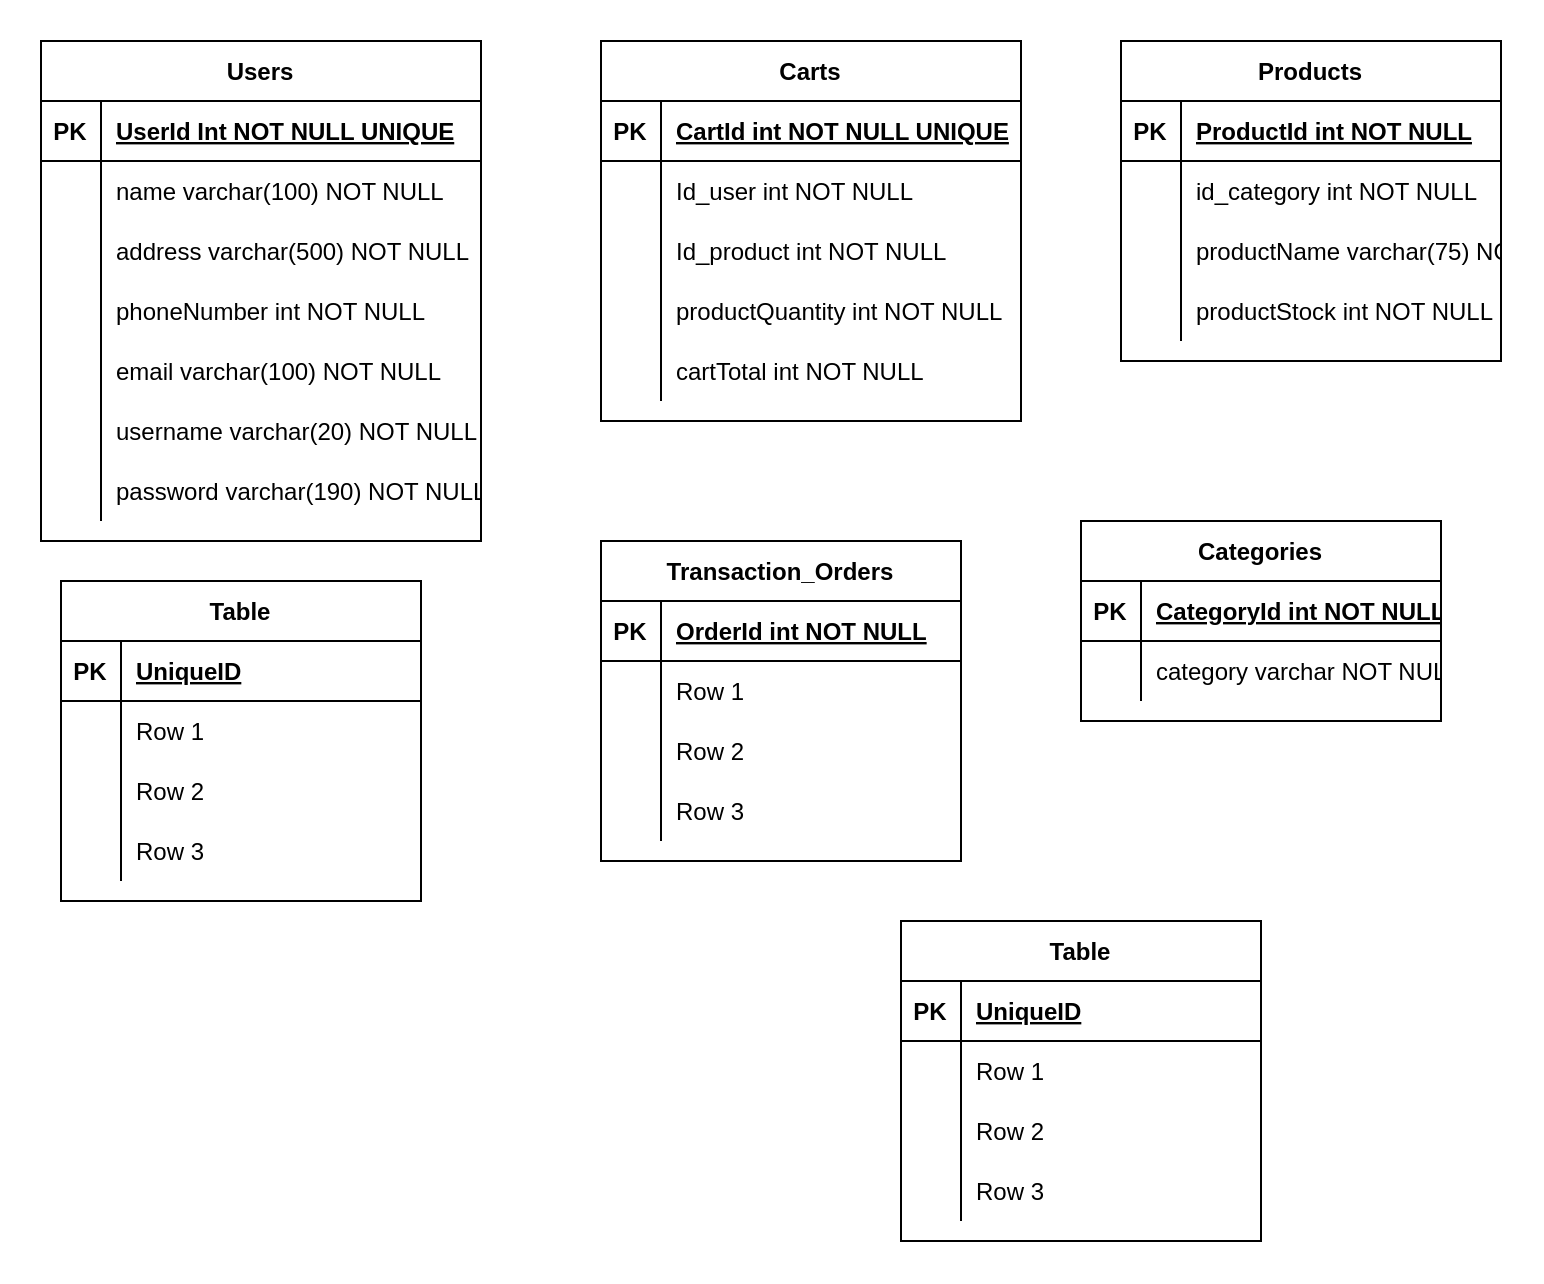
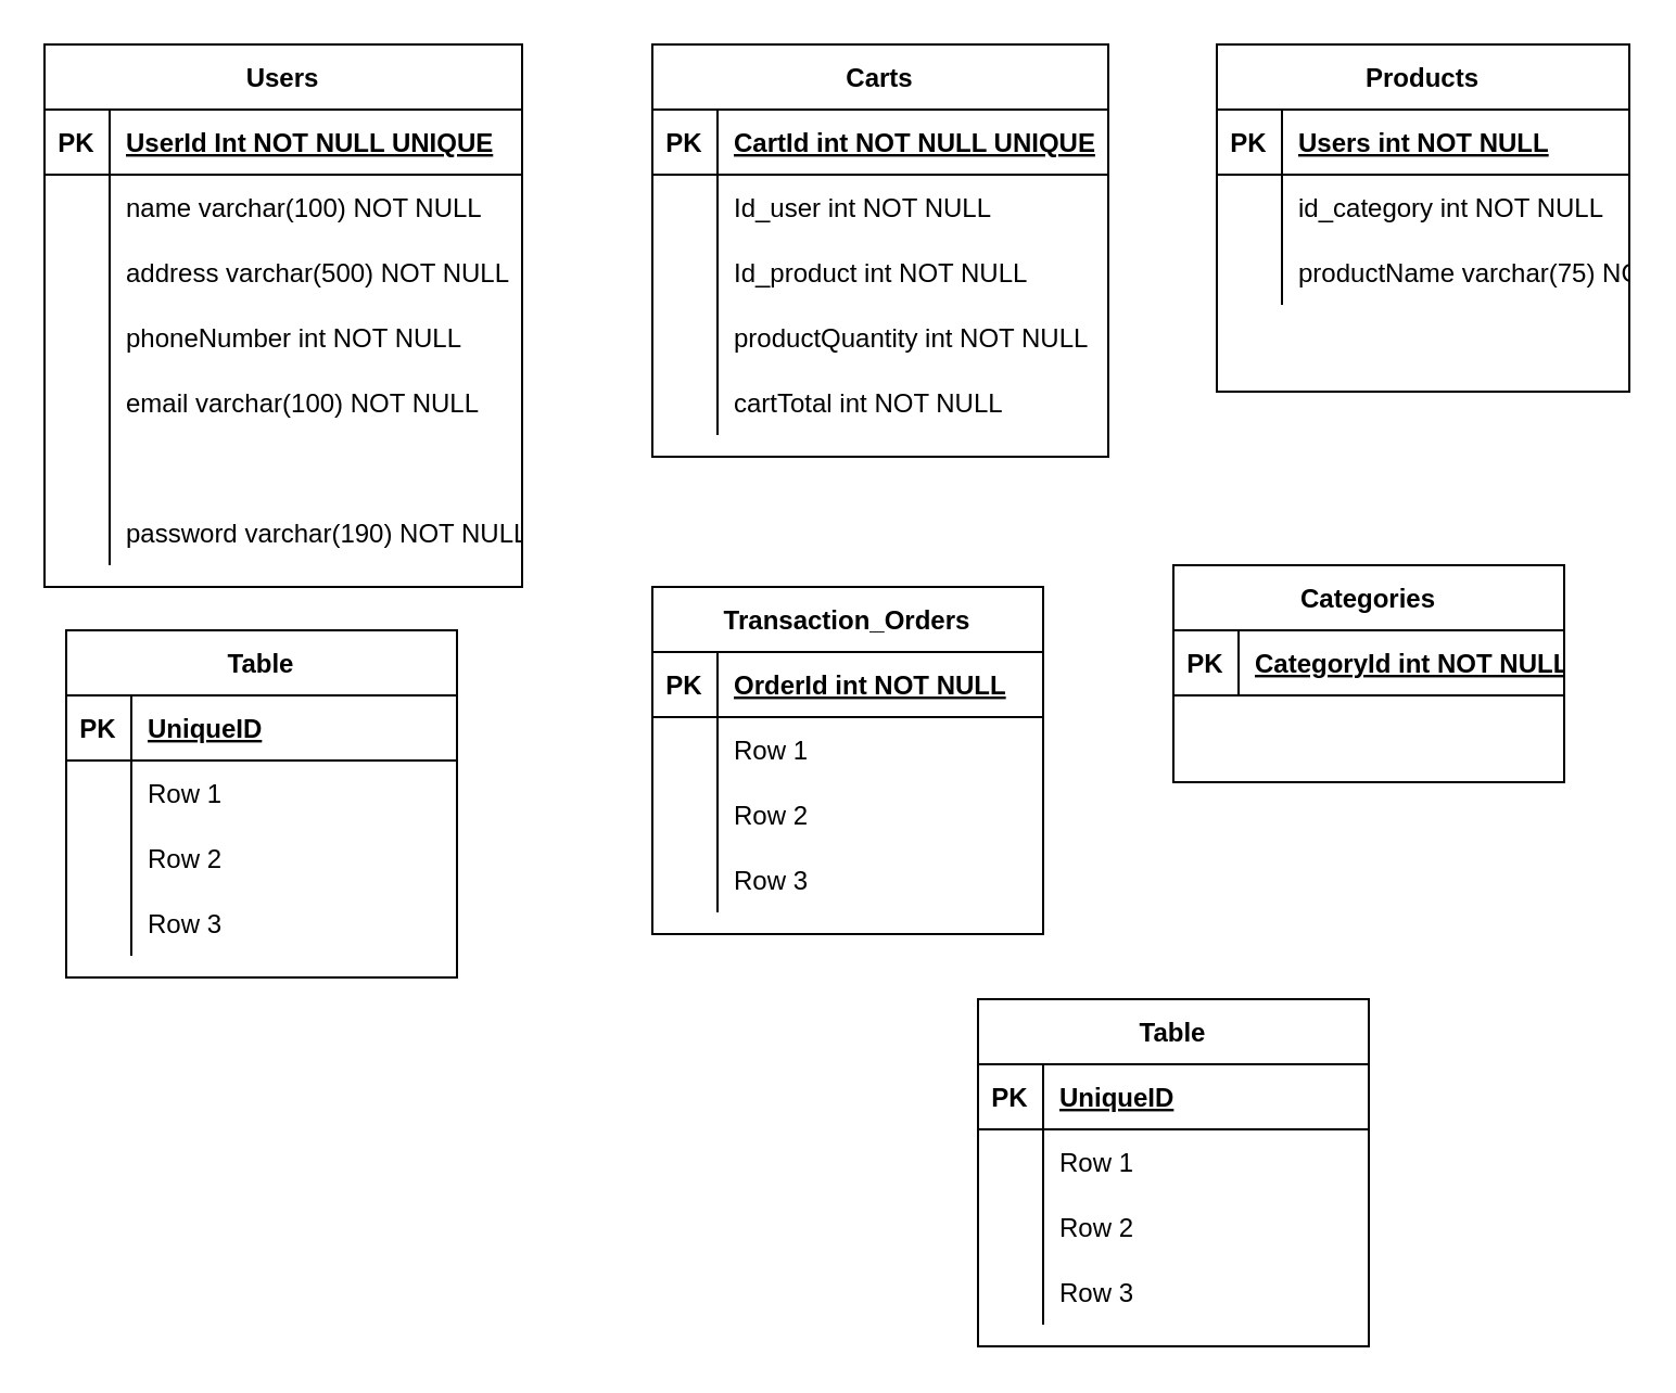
- <mxCell id="69" value="ProductId int NOT NULL" style="shape=partialRectangle;connectable=0;fillColor=none;top=0;left=0;bottom=0;right=0;align=left;spacingLeft=6;fontStyle=5;overflow=hidden;" vertex="1" parent="67"><mxGeometry x="30" width="160" height="30" as="geometry" /></mxCell>
+ <mxCell id="69" value="Users int NOT NULL" style="shape=partialRectangle;connectable=0;fillColor=none;top=0;left=0;bottom=0;right=0;align=left;spacingLeft=6;fontStyle=5;overflow=hidden;" vertex="1" parent="67"><mxGeometry x="30" width="160" height="30" as="geometry" /></mxCell>
- <mxCell id="78" value="productStock int NOT NULL" style="shape=partialRectangle;connectable=0;fillColor=none;top=0;left=0;bottom=0;right=0;align=left;spacingLeft=6;overflow=hidden;" vertex="1" parent="76"><mxGeometry x="30" width="160" height="30" as="geometry" /></mxCell>
- <mxCell id="20" value="username varchar(20) NOT NULL" style="shape=partialRectangle;connectable=0;fillColor=none;top=0;left=0;bottom=0;right=0;align=left;spacingLeft=6;overflow=hidden;" vertex="1" parent="18"><mxGeometry x="30" width="190" height="30" as="geometry" /></mxCell>
- <mxCell id="85" value="category varchar NOT NULL" style="shape=partialRectangle;connectable=0;fillColor=none;top=0;left=0;bottom=0;right=0;align=left;spacingLeft=6;overflow=hidden;" vertex="1" parent="83"><mxGeometry x="30" width="150" height="30" as="geometry" /></mxCell>
